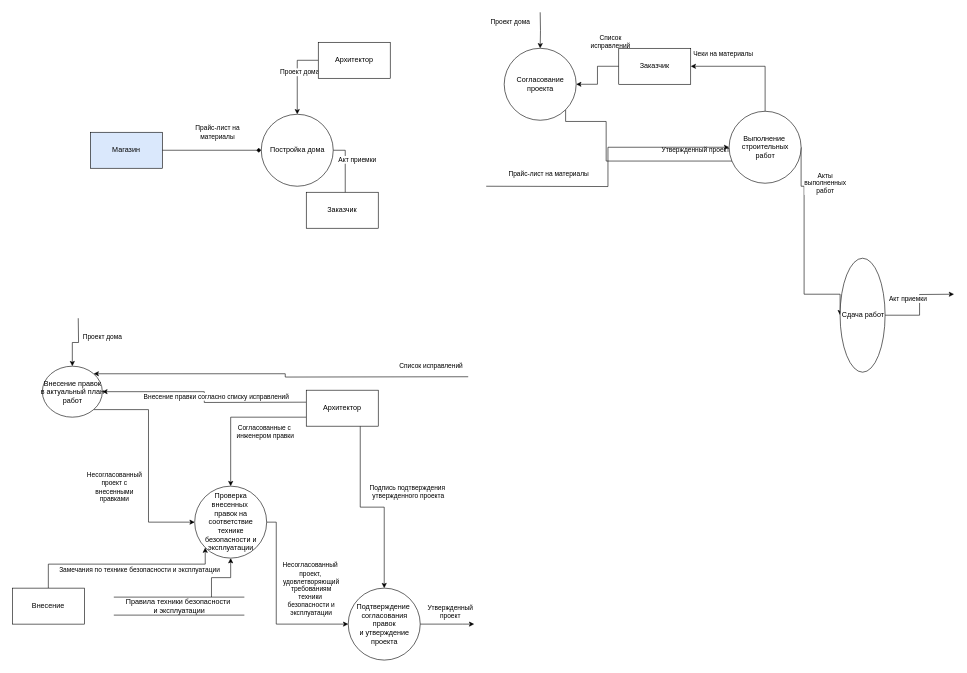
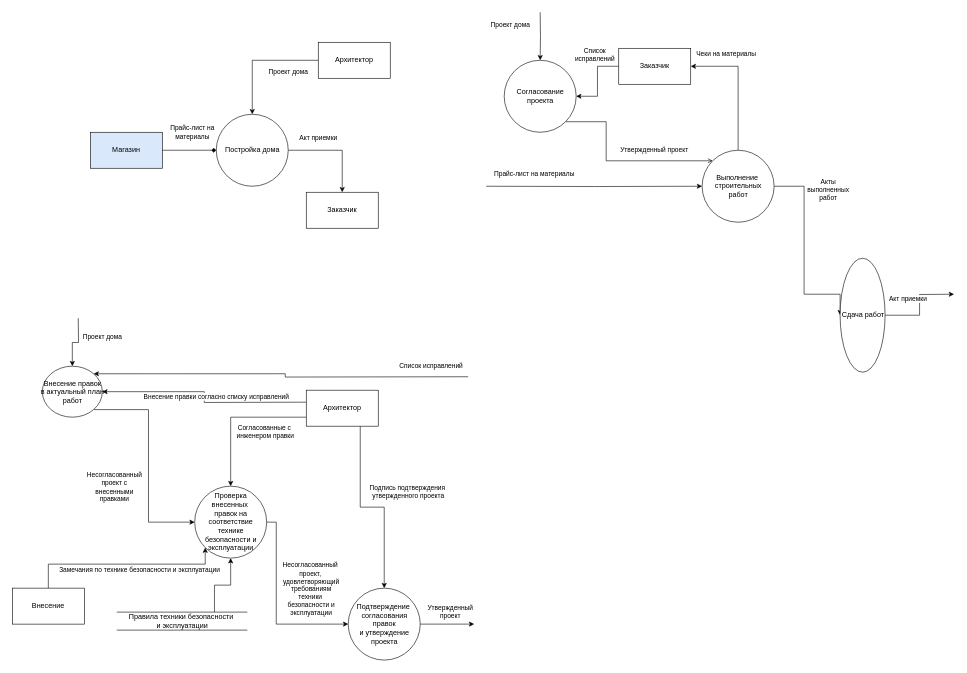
- <mxCell id="22" value="Согласование&lt;br&gt;проекта" style="shape=ellipse;html=1;dashed=0;whitespace=wrap;aspect=fixed;perimeter=ellipsePerimeter;" vertex="1" parent="1"><mxGeometry x="840" y="80" width="120" height="120" as="geometry" /></mxCell>
+ <mxCell id="22" value="Согласование&lt;br&gt;проекта" style="shape=ellipse;html=1;dashed=0;whitespace=wrap;aspect=fixed;perimeter=ellipsePerimeter;" vertex="1" parent="1"><mxGeometry x="840" y="100" width="120" height="120" as="geometry" /></mxCell>
- <mxCell id="26" value="Выполнение&amp;nbsp;&lt;br&gt;строительных &lt;br&gt;работ" style="shape=ellipse;html=1;dashed=0;whitespace=wrap;aspect=fixed;perimeter=ellipsePerimeter;" vertex="1" parent="1"><mxGeometry x="1215" y="185" width="120" height="120" as="geometry" /></mxCell>
+ <mxCell id="26" value="Выполнение&amp;nbsp;&lt;br&gt;строительных &lt;br&gt;работ" style="shape=ellipse;html=1;dashed=0;whitespace=wrap;aspect=fixed;perimeter=ellipsePerimeter;" vertex="1" parent="1"><mxGeometry x="1170" y="250" width="120" height="120" as="geometry" /></mxCell>
- <mxCell id="3" value="Постройка дома&lt;br&gt;" style="shape=ellipse;html=1;dashed=0;whitespace=wrap;aspect=fixed;perimeter=ellipsePerimeter;" vertex="1" parent="1"><mxGeometry x="435" y="190" width="120" height="120" as="geometry" /></mxCell>
+ <mxCell id="3" value="Постройка дома&lt;br&gt;" style="shape=ellipse;html=1;dashed=0;whitespace=wrap;aspect=fixed;perimeter=ellipsePerimeter;" vertex="1" parent="1"><mxGeometry x="360" y="190" width="120" height="120" as="geometry" /></mxCell>
- <mxCell id="5" value="Правила техники безопасности&amp;nbsp;&lt;br&gt;и эксплуатации" style="html=1;dashed=0;whitespace=wrap;shape=partialRectangle;right=0;left=0;" vertex="1" parent="1"><mxGeometry x="190" y="995" width="216" height="30" as="geometry" /></mxCell>
+ <mxCell id="5" value="Правила техники безопасности&amp;nbsp;&lt;br&gt;и эксплуатации" style="html=1;dashed=0;whitespace=wrap;shape=partialRectangle;right=0;left=0;" vertex="1" parent="1"><mxGeometry x="195" y="1020" width="216" height="30" as="geometry" /></mxCell>
